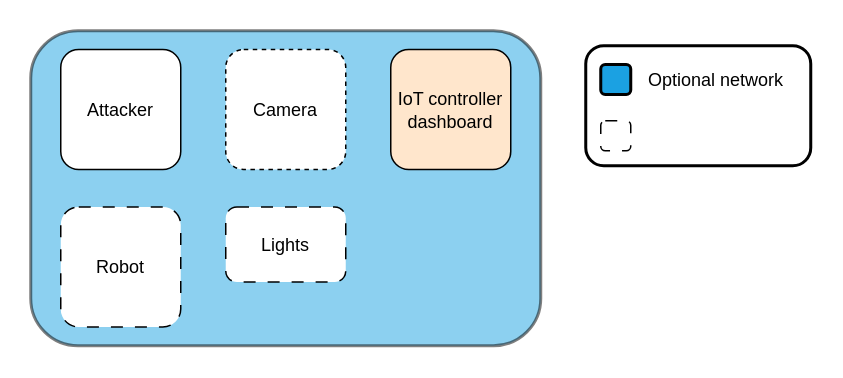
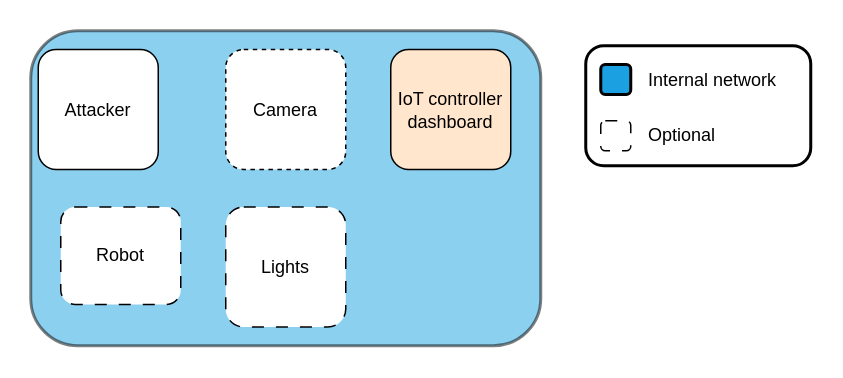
- <mxCell id="9" value="Optional network" style="text;html=1;align=left;verticalAlign=middle;whiteSpace=wrap;rounded=0;" parent="1" vertex="1"><mxGeometry x="430" y="37.5" width="100" height="30" as="geometry" /></mxCell>
+ <mxCell id="9" value="Internal network" style="text;html=1;align=left;verticalAlign=middle;whiteSpace=wrap;rounded=0;" parent="1" vertex="1"><mxGeometry x="430" y="37.5" width="100" height="30" as="geometry" /></mxCell>
- <mxCell id="3" value="Attacker" style="rounded=1;whiteSpace=wrap;html=1;" parent="1" vertex="1"><mxGeometry x="40" y="32.5" width="80" height="80" as="geometry" /></mxCell>
+ <mxCell id="3" value="Attacker" style="rounded=1;whiteSpace=wrap;html=1;" parent="1" vertex="1"><mxGeometry x="25" y="32.5" width="80" height="80" as="geometry" /></mxCell>
+ <mxCell id="11" value="Optional" style="text;html=1;align=left;verticalAlign=middle;whiteSpace=wrap;rounded=0;" parent="1" vertex="1"><mxGeometry x="430" y="75" width="50" height="30" as="geometry" /></mxCell>
- <mxCell id="12" value="Lights" style="rounded=1;whiteSpace=wrap;html=1;dashed=1;dashPattern=8 8;" parent="1" vertex="1"><mxGeometry x="150" y="137.5" width="80" height="50" as="geometry" /></mxCell>
+ <mxCell id="12" value="Lights" style="rounded=1;whiteSpace=wrap;html=1;dashed=1;dashPattern=8 8;" parent="1" vertex="1"><mxGeometry x="150" y="137.5" width="80" height="80" as="geometry" /></mxCell>
- <mxCell id="6" value="Robot" style="rounded=1;whiteSpace=wrap;html=1;dashed=1;dashPattern=8 8;" parent="1" vertex="1"><mxGeometry x="40" y="137.5" width="80" height="80" as="geometry" /></mxCell>
+ <mxCell id="6" value="Robot" style="rounded=1;whiteSpace=wrap;html=1;dashed=1;dashPattern=8 8;" parent="1" vertex="1"><mxGeometry x="40" y="137.5" width="80" height="65" as="geometry" /></mxCell>
